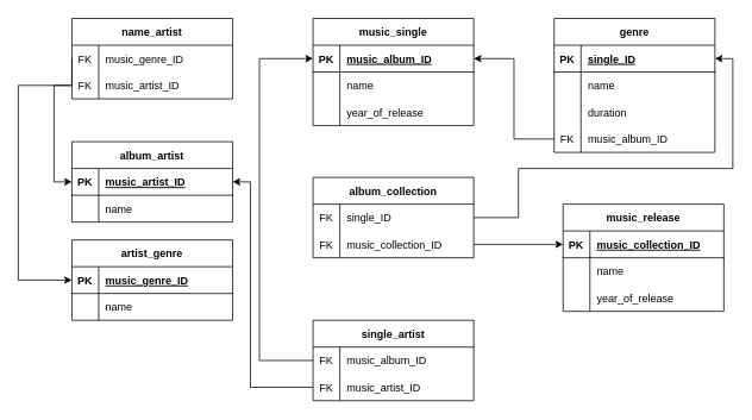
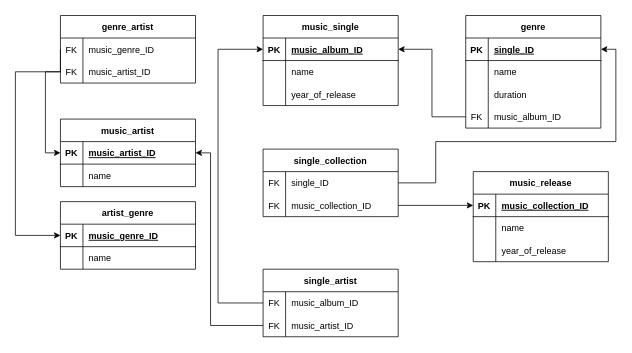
- <mxCell id="40" value="name_artist" style="shape=table;startSize=30;container=1;collapsible=1;childLayout=tableLayout;fixedRows=1;rowLines=0;fontStyle=1;align=center;resizeLast=1;" parent="1" vertex="1"><mxGeometry x="80" y="20" width="180" height="90" as="geometry" /></mxCell>
+ <mxCell id="40" value="genre_artist" style="shape=table;startSize=30;container=1;collapsible=1;childLayout=tableLayout;fixedRows=1;rowLines=0;fontStyle=1;align=center;resizeLast=1;" parent="1" vertex="1"><mxGeometry x="80" y="20" width="180" height="90" as="geometry" /></mxCell>
- <mxCell id="9" value="album_artist" style="shape=table;startSize=30;container=1;collapsible=1;childLayout=tableLayout;fixedRows=1;rowLines=0;fontStyle=1;align=center;resizeLast=1;" parent="1" vertex="1"><mxGeometry x="80" y="158" width="180" height="90" as="geometry" /></mxCell>
+ <mxCell id="9" value="music_artist" style="shape=table;startSize=30;container=1;collapsible=1;childLayout=tableLayout;fixedRows=1;rowLines=0;fontStyle=1;align=center;resizeLast=1;" parent="1" vertex="1"><mxGeometry x="80" y="158" width="180" height="90" as="geometry" /></mxCell>
- <mxCell id="67" value="album_collection" style="shape=table;startSize=30;container=1;collapsible=1;childLayout=tableLayout;fixedRows=1;rowLines=0;fontStyle=1;align=center;resizeLast=1;" vertex="1" parent="1"><mxGeometry x="350" y="198" width="180" height="90" as="geometry" /></mxCell>
+ <mxCell id="67" value="single_collection" style="shape=table;startSize=30;container=1;collapsible=1;childLayout=tableLayout;fixedRows=1;rowLines=0;fontStyle=1;align=center;resizeLast=1;" vertex="1" parent="1"><mxGeometry x="350" y="198" width="180" height="90" as="geometry" /></mxCell>
